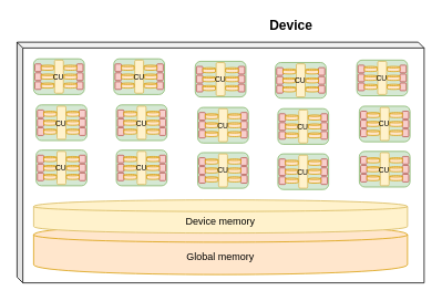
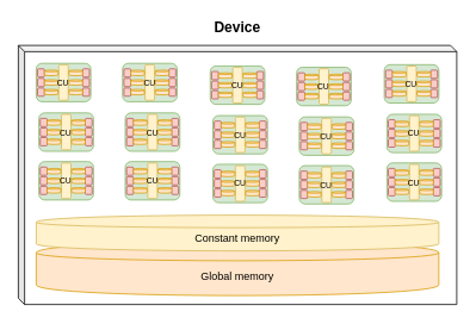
- <mxCell id="3" value="&lt;font&gt;&lt;font style=&quot;font-size: 16px&quot;&gt;Device&lt;/font&gt;&lt;br&gt;&lt;/font&gt;" style="text;html=1;strokeColor=none;fillColor=none;align=center;verticalAlign=middle;whiteSpace=wrap;rounded=0;fontStyle=1" vertex="1" parent="1"><mxGeometry x="330" y="20" width="40" height="20" as="geometry" /></mxCell>
+ <mxCell id="3" value="&lt;font&gt;&lt;font style=&quot;font-size: 16px&quot;&gt;Device&lt;/font&gt;&lt;br&gt;&lt;/font&gt;" style="text;html=1;strokeColor=none;fillColor=none;align=center;verticalAlign=middle;whiteSpace=wrap;rounded=0;fontStyle=1" vertex="1" parent="1"><mxGeometry x="245" y="20" width="40" height="20" as="geometry" /></mxCell>
- <mxCell id="5" value="Device memory" style="shape=cylinder;whiteSpace=wrap;html=1;boundedLbl=1;backgroundOutline=1;fillColor=#fff2cc;strokeColor=#d6b656;" vertex="1" parent="1"><mxGeometry x="40" y="240" width="450" height="40" as="geometry" /></mxCell>
+ <mxCell id="5" value="Constant memory" style="shape=cylinder;whiteSpace=wrap;html=1;boundedLbl=1;backgroundOutline=1;fillColor=#fff2cc;strokeColor=#d6b656;" vertex="1" parent="1"><mxGeometry x="40" y="240" width="450" height="40" as="geometry" /></mxCell>
